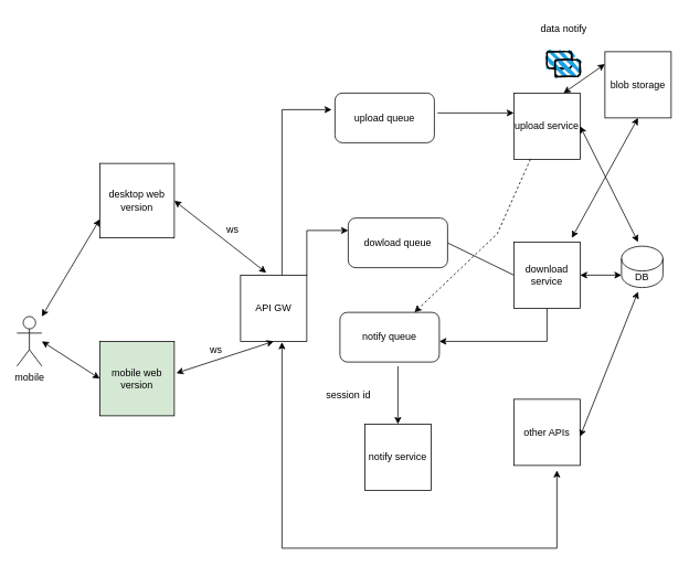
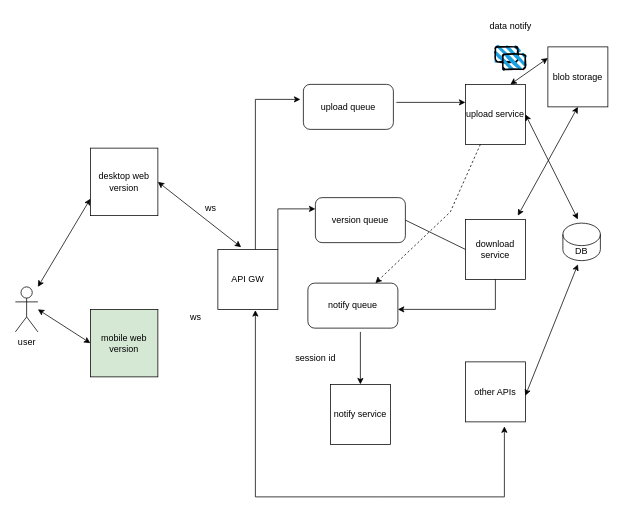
- <mxCell id="13" value="dowload queue" style="rounded=1;whiteSpace=wrap;html=1;" vertex="1" parent="1"><mxGeometry x="420" y="263" width="120" height="60" as="geometry" /></mxCell>
+ <mxCell id="13" value="version queue" style="rounded=1;whiteSpace=wrap;html=1;" vertex="1" parent="1"><mxGeometry x="420" y="263" width="120" height="60" as="geometry" /></mxCell>
- <mxCell id="17" value="" style="endArrow=classic;startArrow=classic;html=1;rounded=0;exitX=1;exitY=0.5;exitDx=0;exitDy=0;entryX=0;entryY=1;entryDx=0;entryDy=-15;entryPerimeter=0;" edge="1" parent="1" source="11" target="15"><mxGeometry width="50" height="50" relative="1" as="geometry"><mxPoint x="710" y="537" as="sourcePoint" /><mxPoint x="780" y="362" as="targetPoint" /></mxGeometry></mxCell>
- <mxCell id="9" value="" style="endArrow=classic;startArrow=classic;html=1;rounded=0;exitX=0.5;exitY=1;exitDx=0;exitDy=0;entryX=1.027;entryY=0.427;entryDx=0;entryDy=0;entryPerimeter=0;" edge="1" parent="1" source="7" target="4"><mxGeometry width="50" height="50" relative="1" as="geometry"><mxPoint x="321" y="502" as="sourcePoint" /><mxPoint x="250" y="472" as="targetPoint" /></mxGeometry></mxCell>
- <mxCell id="2" value="mobile" style="shape=umlActor;verticalLabelPosition=bottom;verticalAlign=top;html=1;outlineConnect=0;" vertex="1" parent="1"><mxGeometry x="20" y="382" width="30" height="60" as="geometry" /></mxCell>
+ <mxCell id="2" value="user" style="shape=umlActor;verticalLabelPosition=bottom;verticalAlign=top;html=1;outlineConnect=0;" vertex="1" parent="1"><mxGeometry x="20" y="382" width="30" height="60" as="geometry" /></mxCell>
